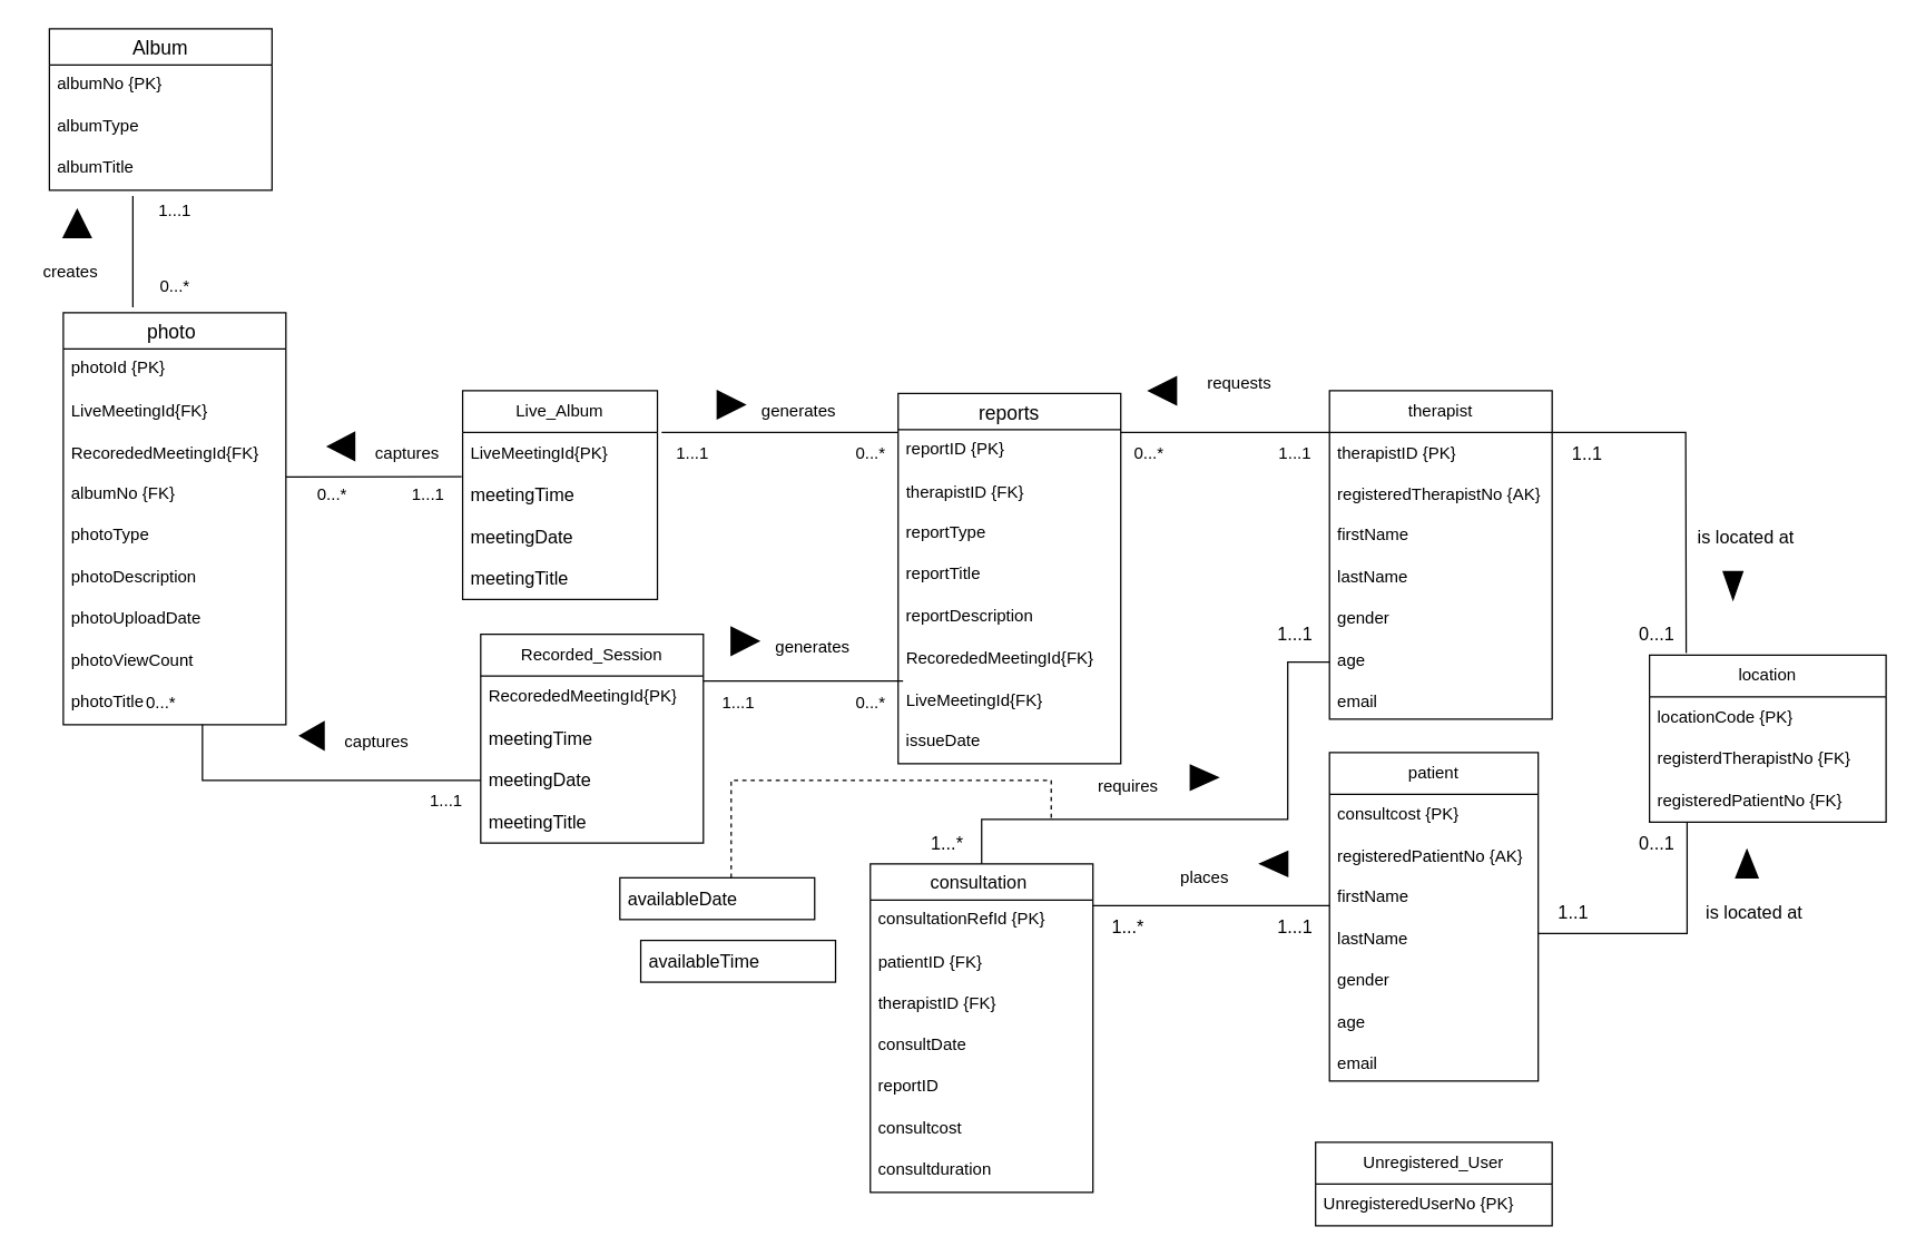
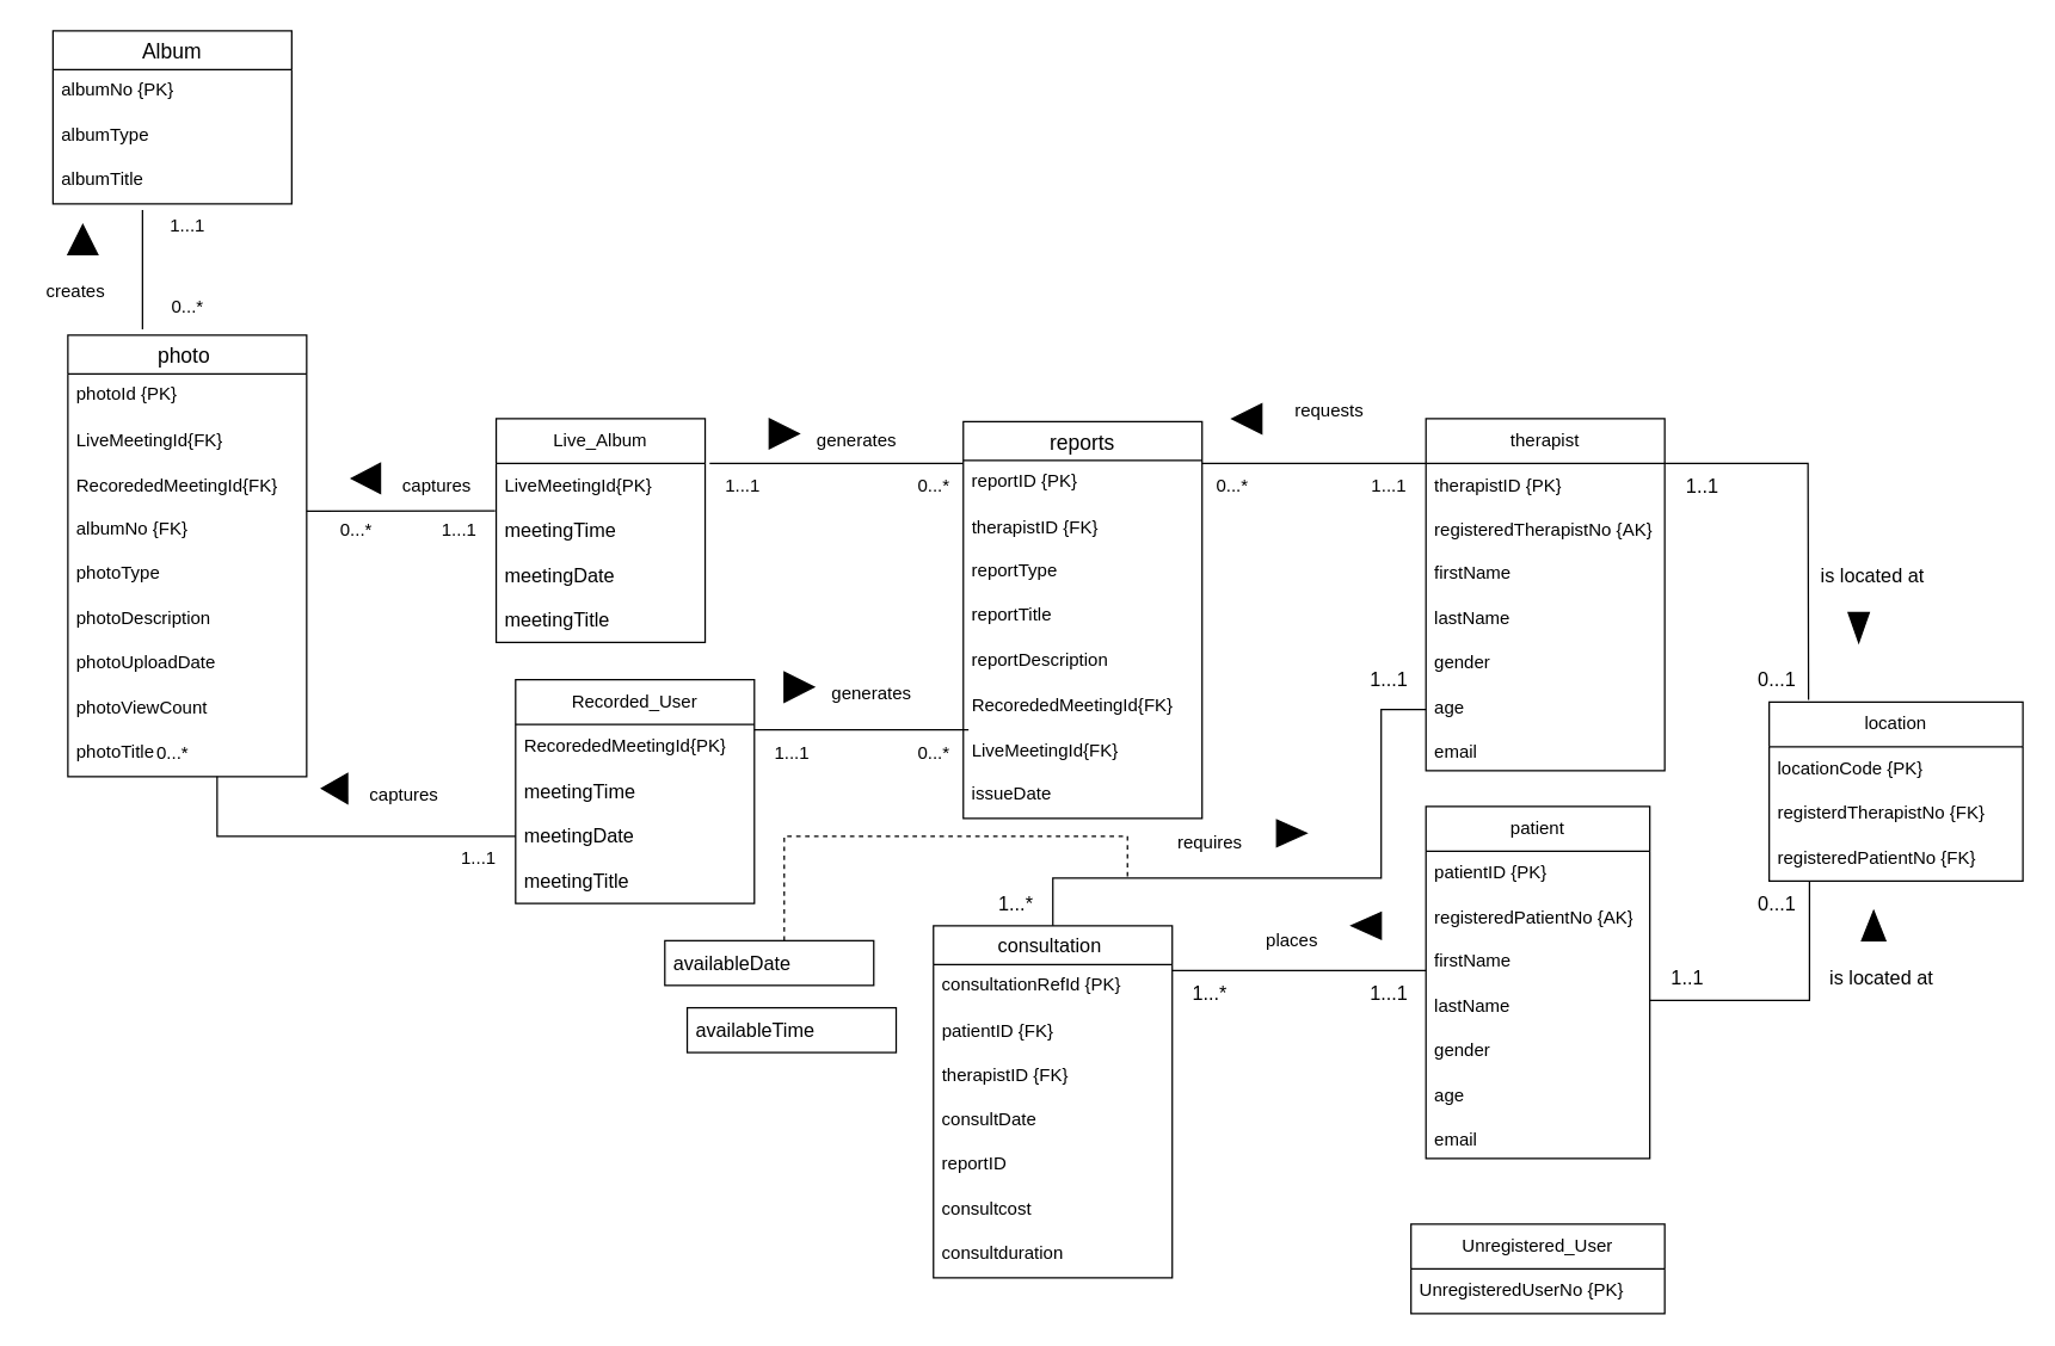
- <mxCell id="9" value="Recorded_Session" style="swimlane;fontStyle=0;childLayout=stackLayout;horizontal=1;startSize=30;horizontalStack=0;resizeParent=1;resizeParentMax=0;resizeLast=0;collapsible=1;marginBottom=0;whiteSpace=wrap;html=1;" vertex="1" parent="1"><mxGeometry x="345" y="455" width="160" height="150" as="geometry" /></mxCell>
+ <mxCell id="9" value="Recorded_User" style="swimlane;fontStyle=0;childLayout=stackLayout;horizontal=1;startSize=30;horizontalStack=0;resizeParent=1;resizeParentMax=0;resizeLast=0;collapsible=1;marginBottom=0;whiteSpace=wrap;html=1;" vertex="1" parent="1"><mxGeometry x="345" y="455" width="160" height="150" as="geometry" /></mxCell>
- <mxCell id="23" value="consultcost {PK}" style="text;strokeColor=none;fillColor=none;align=left;verticalAlign=middle;spacingLeft=4;spacingRight=4;overflow=hidden;points=[[0,0.5],[1,0.5]];portConstraint=eastwest;rotatable=0;whiteSpace=wrap;html=1;" vertex="1" parent="22"><mxGeometry y="30" width="150" height="30" as="geometry" /></mxCell>
+ <mxCell id="23" value="patientID {PK}" style="text;strokeColor=none;fillColor=none;align=left;verticalAlign=middle;spacingLeft=4;spacingRight=4;overflow=hidden;points=[[0,0.5],[1,0.5]];portConstraint=eastwest;rotatable=0;whiteSpace=wrap;html=1;" vertex="1" parent="22"><mxGeometry y="30" width="150" height="30" as="geometry" /></mxCell>
